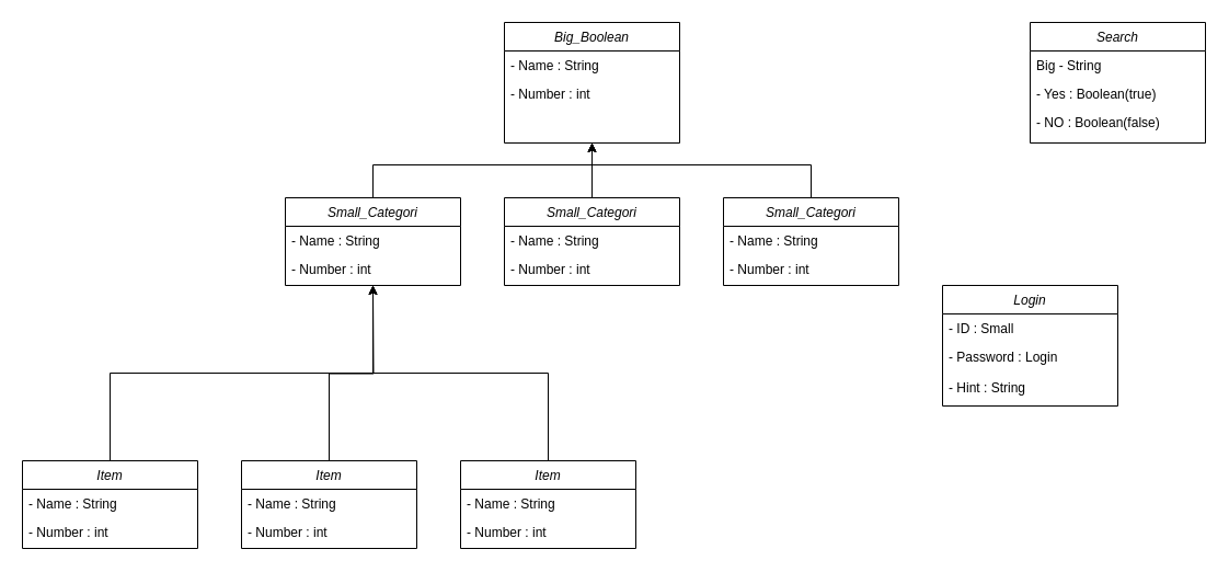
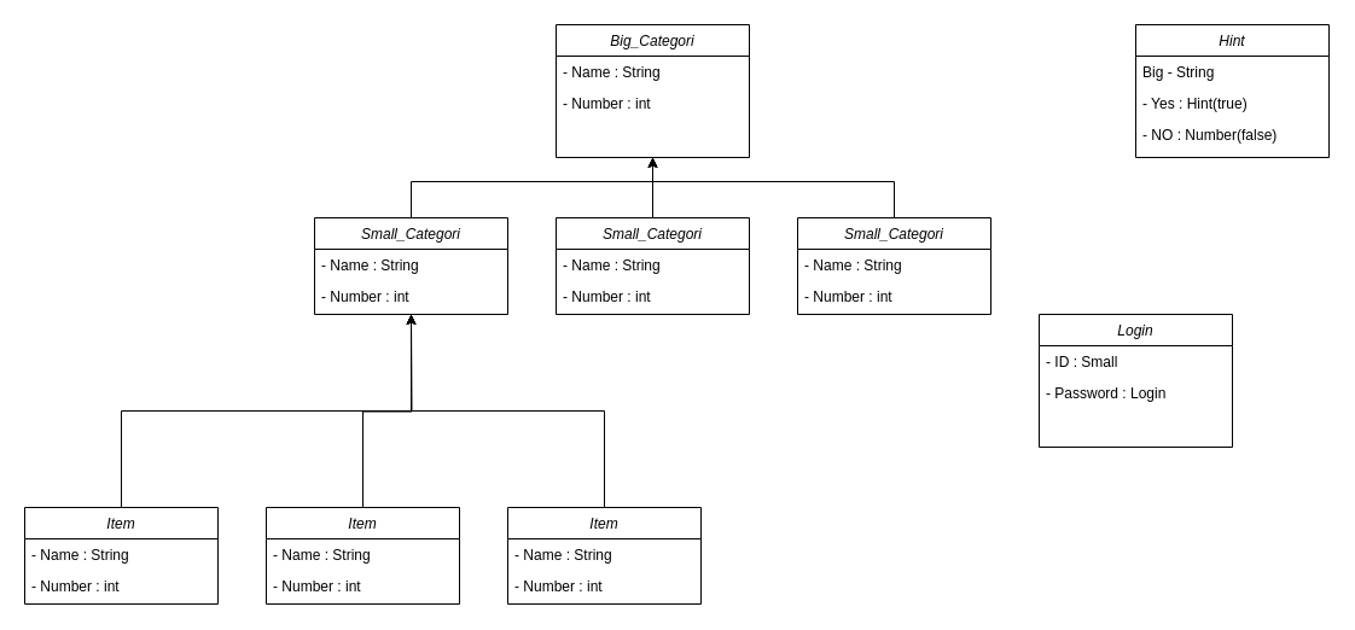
- <mxCell id="2" value="Big_Boolean" style="swimlane;fontStyle=2;align=center;verticalAlign=top;childLayout=stackLayout;horizontal=1;startSize=26;horizontalStack=0;resizeParent=1;resizeLast=0;collapsible=1;marginBottom=0;rounded=0;shadow=0;strokeWidth=1;" vertex="1" parent="1"><mxGeometry x="460" y="20" width="160" height="110" as="geometry"><mxRectangle x="230" y="140" width="160" height="26" as="alternateBounds" /></mxGeometry></mxCell>
+ <mxCell id="2" value="Big_Categori" style="swimlane;fontStyle=2;align=center;verticalAlign=top;childLayout=stackLayout;horizontal=1;startSize=26;horizontalStack=0;resizeParent=1;resizeLast=0;collapsible=1;marginBottom=0;rounded=0;shadow=0;strokeWidth=1;" vertex="1" parent="1"><mxGeometry x="460" y="20" width="160" height="110" as="geometry"><mxRectangle x="230" y="140" width="160" height="26" as="alternateBounds" /></mxGeometry></mxCell>
- <mxCell id="5" value="Search" style="swimlane;fontStyle=2;align=center;verticalAlign=top;childLayout=stackLayout;horizontal=1;startSize=26;horizontalStack=0;resizeParent=1;resizeLast=0;collapsible=1;marginBottom=0;rounded=0;shadow=0;strokeWidth=1;" vertex="1" parent="1"><mxGeometry x="940" y="20" width="160" height="110" as="geometry"><mxRectangle x="230" y="140" width="160" height="26" as="alternateBounds" /></mxGeometry></mxCell>
+ <mxCell id="5" value="Hint" style="swimlane;fontStyle=2;align=center;verticalAlign=top;childLayout=stackLayout;horizontal=1;startSize=26;horizontalStack=0;resizeParent=1;resizeLast=0;collapsible=1;marginBottom=0;rounded=0;shadow=0;strokeWidth=1;" vertex="1" parent="1"><mxGeometry x="940" y="20" width="160" height="110" as="geometry"><mxRectangle x="230" y="140" width="160" height="26" as="alternateBounds" /></mxGeometry></mxCell>
- <mxCell id="7" value="- Yes : Boolean(true) " style="text;align=left;verticalAlign=top;spacingLeft=4;spacingRight=4;overflow=hidden;rotatable=0;points=[[0,0.5],[1,0.5]];portConstraint=eastwest;rounded=0;shadow=0;html=0;" vertex="1" parent="5"><mxGeometry y="52" width="160" height="26" as="geometry" /></mxCell>
+ <mxCell id="7" value="- Yes : Hint(true) " style="text;align=left;verticalAlign=top;spacingLeft=4;spacingRight=4;overflow=hidden;rotatable=0;points=[[0,0.5],[1,0.5]];portConstraint=eastwest;rounded=0;shadow=0;html=0;" vertex="1" parent="5"><mxGeometry y="52" width="160" height="26" as="geometry" /></mxCell>
- <mxCell id="8" value="- NO : Boolean(false)" style="text;align=left;verticalAlign=top;spacingLeft=4;spacingRight=4;overflow=hidden;rotatable=0;points=[[0,0.5],[1,0.5]];portConstraint=eastwest;rounded=0;shadow=0;html=0;" vertex="1" parent="5"><mxGeometry y="78" width="160" height="26" as="geometry" /></mxCell>
+ <mxCell id="8" value="- NO : Number(false)" style="text;align=left;verticalAlign=top;spacingLeft=4;spacingRight=4;overflow=hidden;rotatable=0;points=[[0,0.5],[1,0.5]];portConstraint=eastwest;rounded=0;shadow=0;html=0;" vertex="1" parent="5"><mxGeometry y="78" width="160" height="26" as="geometry" /></mxCell>
- <mxCell id="24" value="- Hint : String" style="text;align=left;verticalAlign=top;spacingLeft=4;spacingRight=4;overflow=hidden;rotatable=0;points=[[0,0.5],[1,0.5]];portConstraint=eastwest;rounded=0;shadow=0;html=0;" vertex="1" parent="1"><mxGeometry x="860" y="340" width="160" height="26" as="geometry" /></mxCell>
